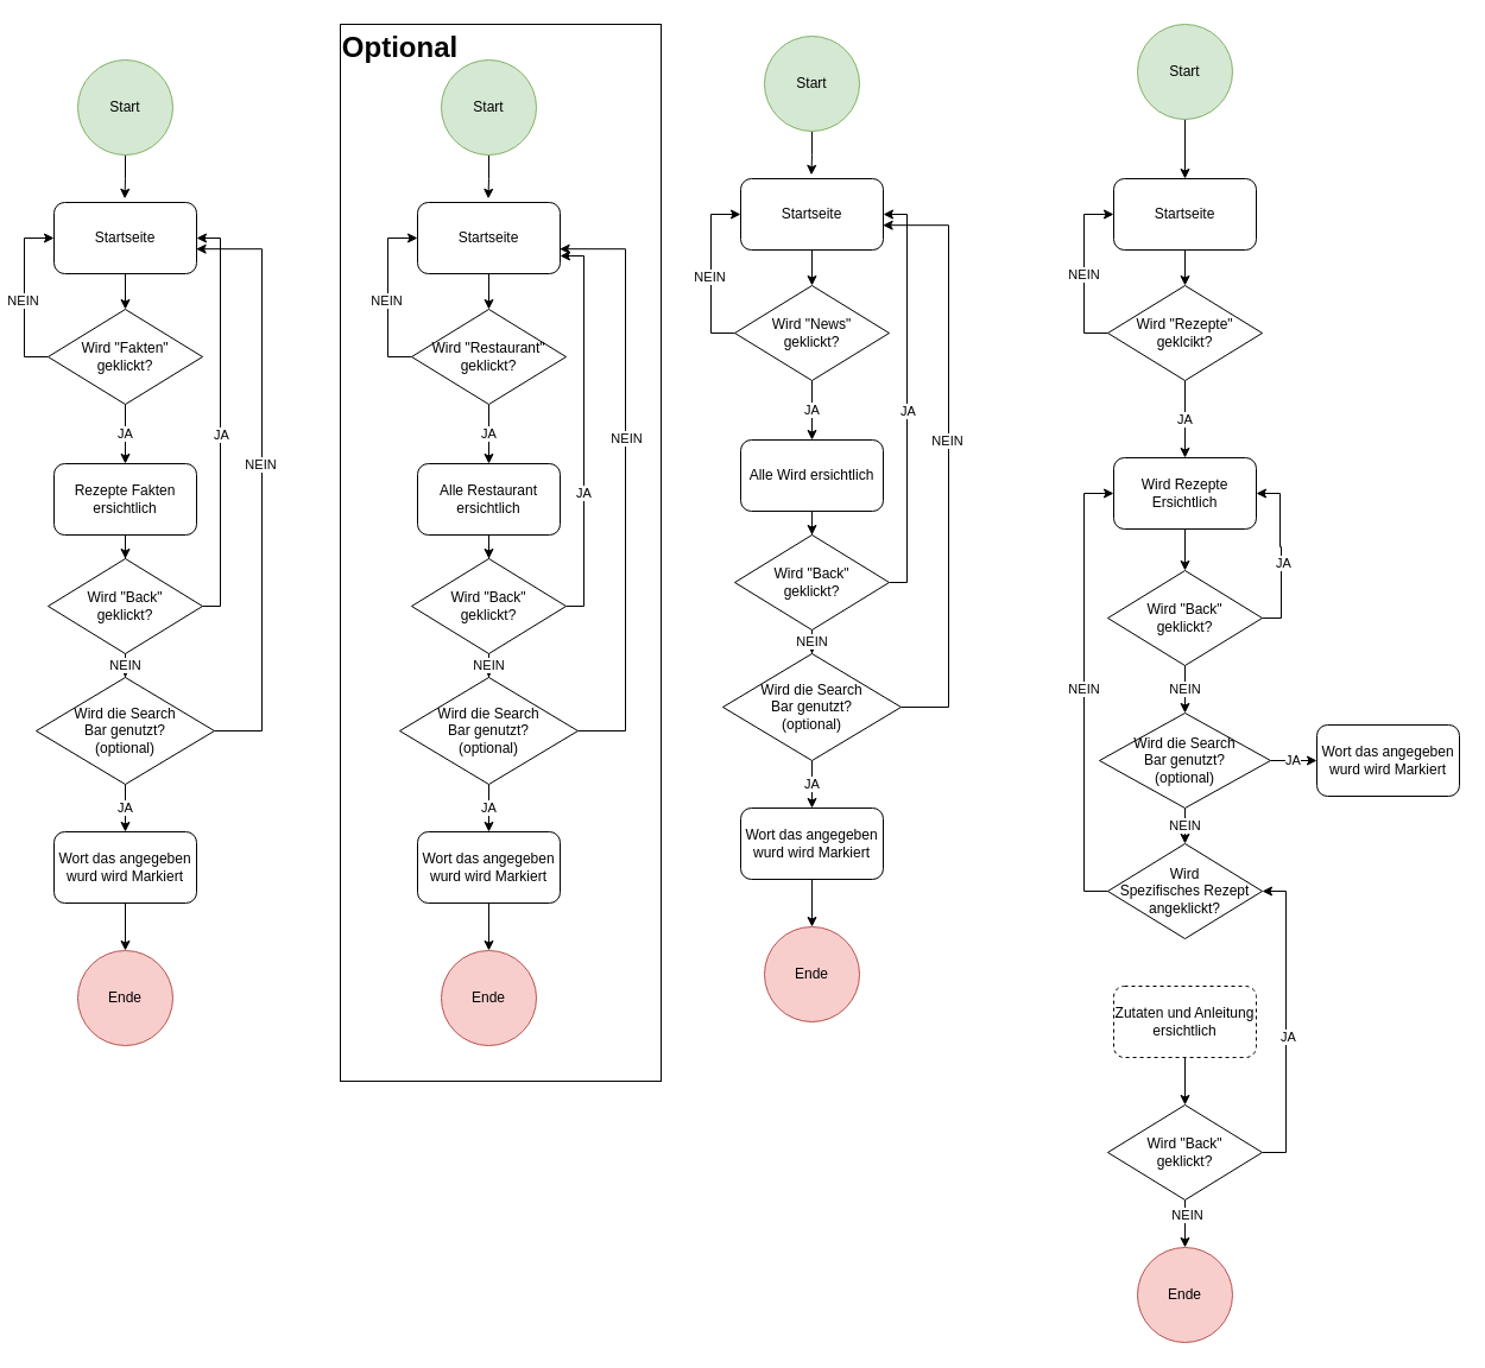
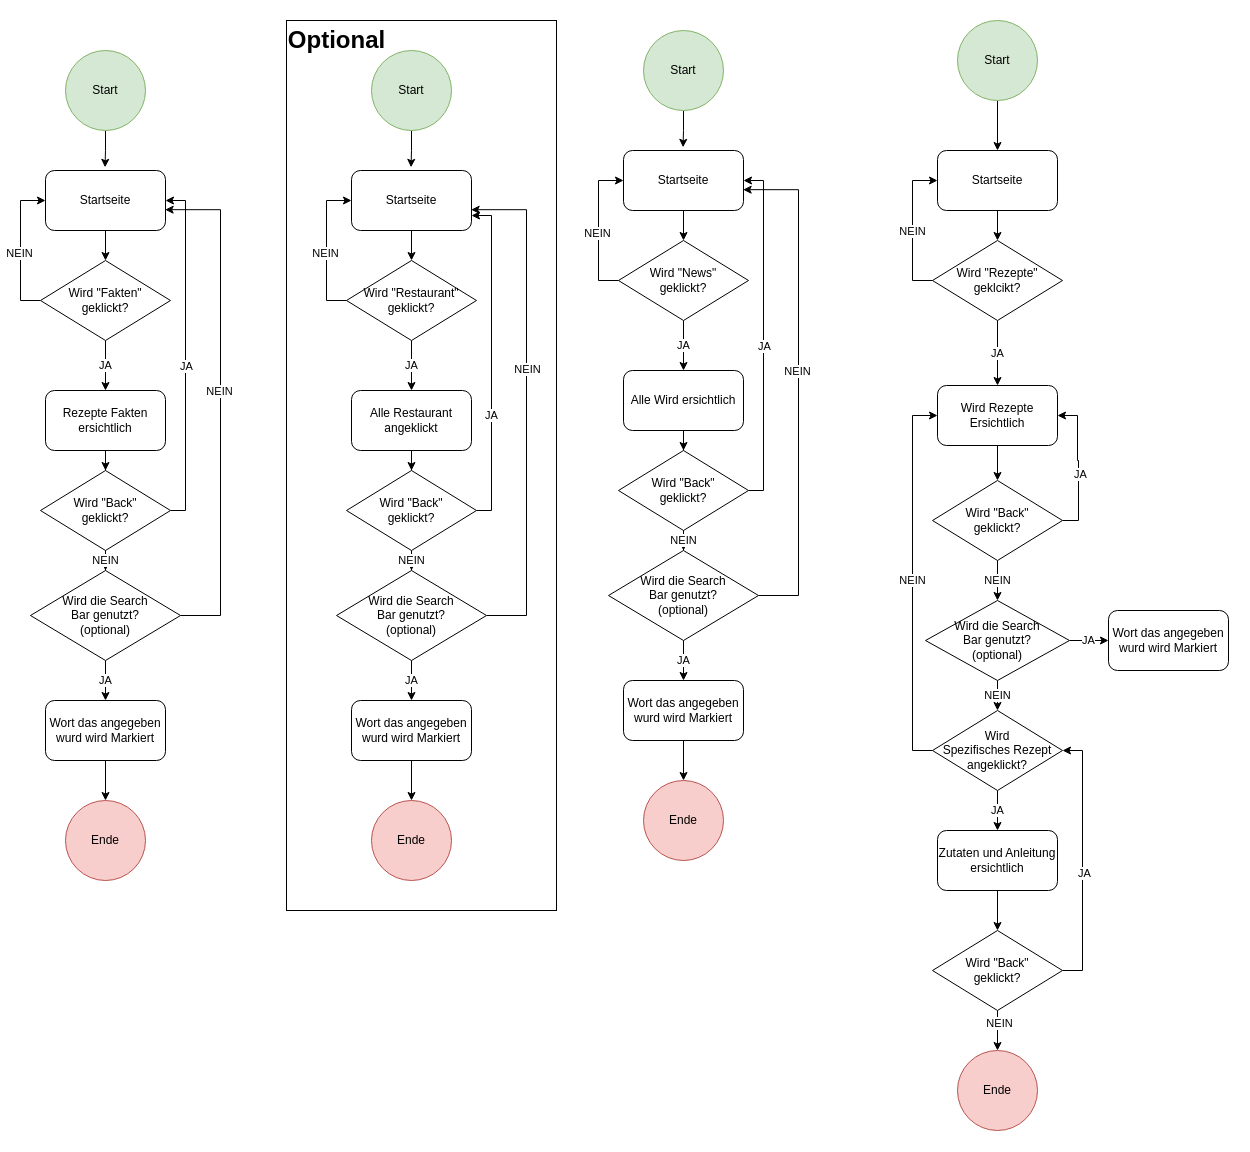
- <mxCell id="31" value="Alle Restaurant ersichtlich" style="rounded=1;whiteSpace=wrap;html=1;" vertex="1" parent="1"><mxGeometry x="351" y="390" width="120" height="60" as="geometry" /></mxCell>
+ <mxCell id="31" value="Alle Restaurant angeklickt" style="rounded=1;whiteSpace=wrap;html=1;" vertex="1" parent="1"><mxGeometry x="351" y="390" width="120" height="60" as="geometry" /></mxCell>
+ <mxCell id="77" value="JA" style="edgeStyle=orthogonalEdgeStyle;rounded=0;orthogonalLoop=1;jettySize=auto;html=1;entryX=0.5;entryY=0;entryDx=0;entryDy=0;" edge="1" parent="1" source="79" target="81"><mxGeometry relative="1" as="geometry" /></mxCell>
- <mxCell id="81" value="Zutaten und Anleitung ersichtlich" style="rounded=1;whiteSpace=wrap;html=1;dashed=1;" vertex="1" parent="1"><mxGeometry x="937" y="830" width="120" height="60" as="geometry" /></mxCell>
+ <mxCell id="81" value="Zutaten und Anleitung ersichtlich" style="rounded=1;whiteSpace=wrap;html=1;" vertex="1" parent="1"><mxGeometry x="937" y="830" width="120" height="60" as="geometry" /></mxCell>
